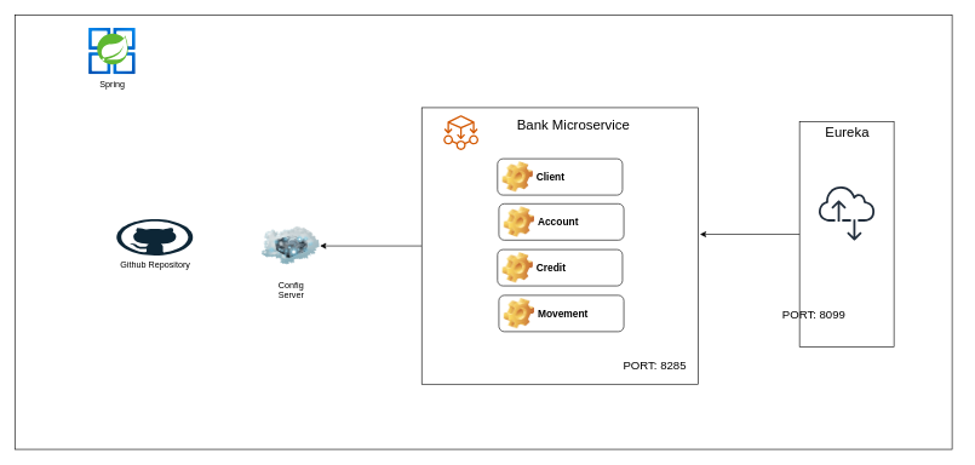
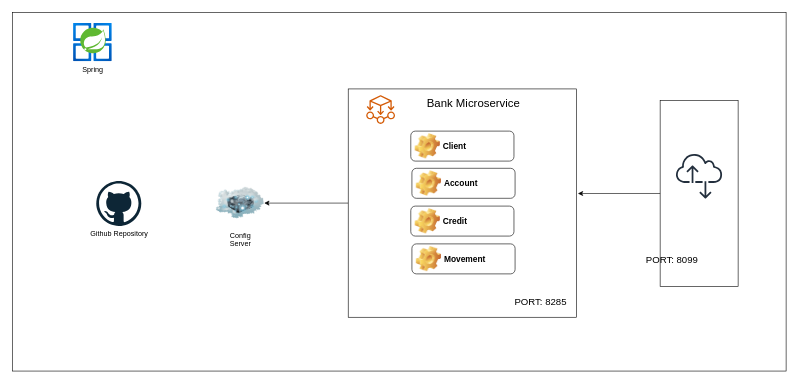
- <mxCell id="19" value="&lt;font style=&quot;font-size: 19px;&quot;&gt;Eureka&lt;/font&gt;" style="text;html=1;strokeColor=none;fillColor=none;align=center;verticalAlign=middle;whiteSpace=wrap;rounded=0;fontSize=19;" vertex="1" parent="1"><mxGeometry x="1078" y="167" width="175.62" height="30" as="geometry" /></mxCell>
- <mxCell id="3" value="Github Repository&lt;br&gt;" style="dashed=0;outlineConnect=0;html=1;align=center;labelPosition=center;verticalLabelPosition=bottom;verticalAlign=top;shape=mxgraph.weblogos.github" vertex="1" parent="1"><mxGeometry x="160" y="301" width="105" height="50" as="geometry" /></mxCell>
+ <mxCell id="3" value="Github Repository&lt;br&gt;" style="dashed=0;outlineConnect=0;html=1;align=center;labelPosition=center;verticalLabelPosition=bottom;verticalAlign=top;shape=mxgraph.weblogos.github" vertex="1" parent="1"><mxGeometry x="160" y="301" width="75" height="75" as="geometry" /></mxCell>
